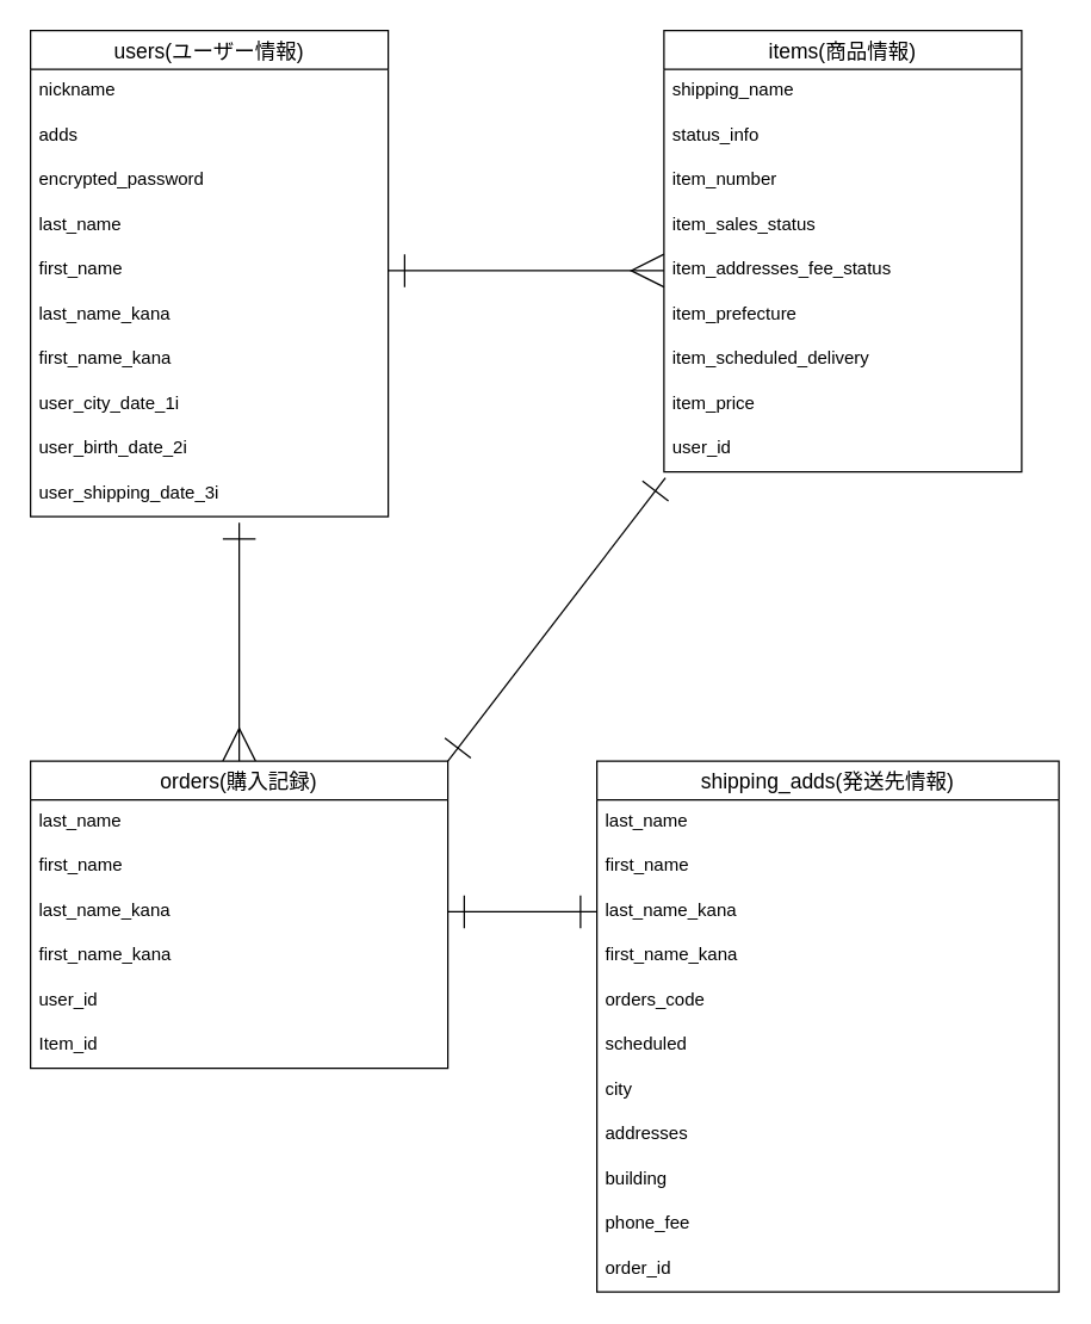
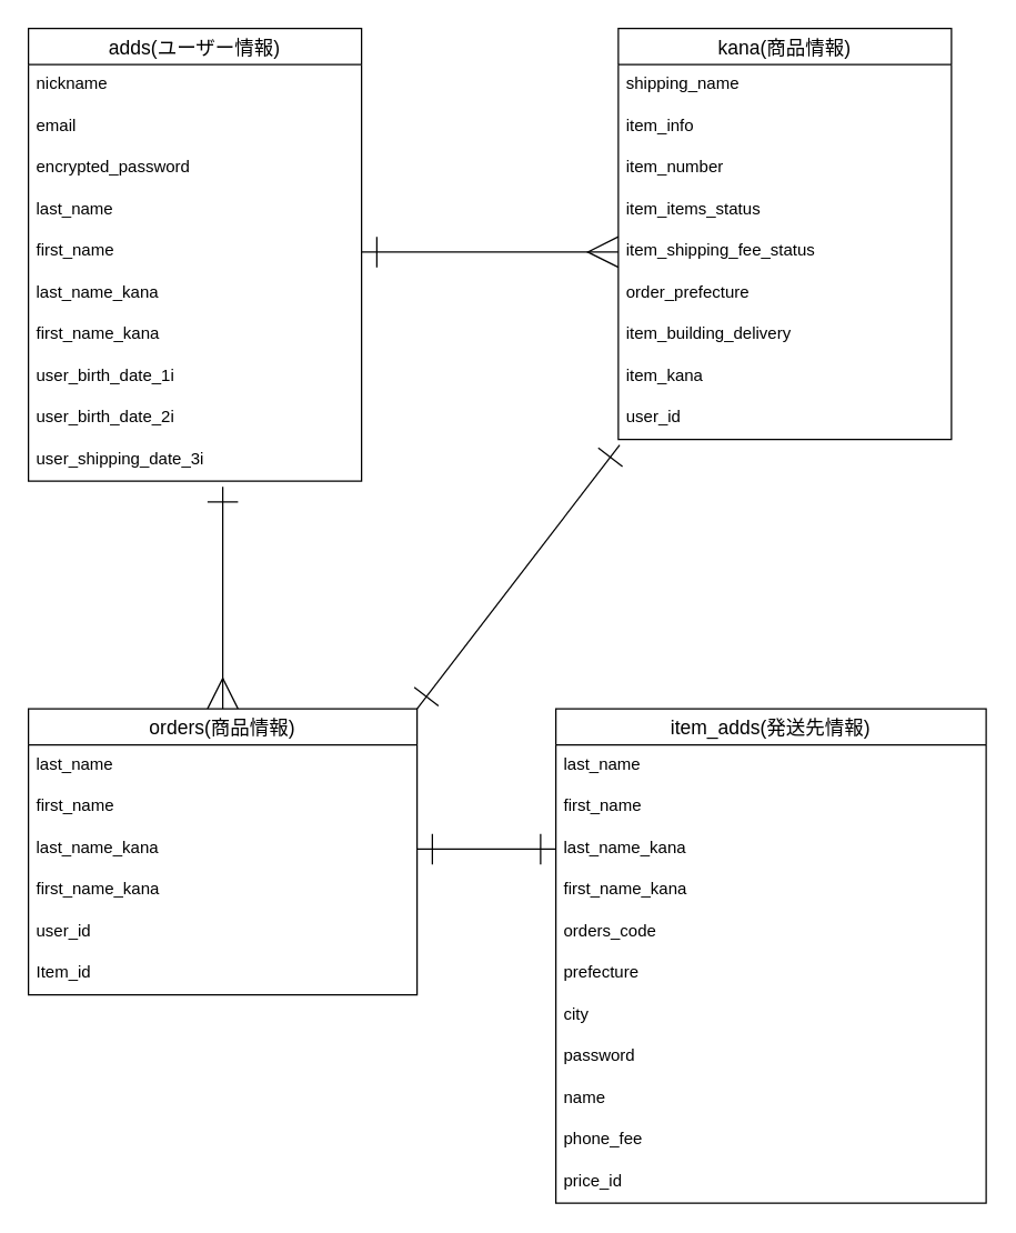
- <mxCell id="2" value="users(ユーザー情報)" style="swimlane;fontStyle=0;childLayout=stackLayout;horizontal=1;startSize=26;horizontalStack=0;resizeParent=1;resizeParentMax=0;resizeLast=0;collapsible=1;marginBottom=0;align=center;fontSize=14;" parent="1" vertex="1"><mxGeometry x="20" y="20" width="240" height="326" as="geometry" /></mxCell>
+ <mxCell id="2" value="adds(ユーザー情報)" style="swimlane;fontStyle=0;childLayout=stackLayout;horizontal=1;startSize=26;horizontalStack=0;resizeParent=1;resizeParentMax=0;resizeLast=0;collapsible=1;marginBottom=0;align=center;fontSize=14;" parent="1" vertex="1"><mxGeometry x="20" y="20" width="240" height="326" as="geometry" /></mxCell>
- <mxCell id="13" value="items(商品情報)" style="swimlane;fontStyle=0;childLayout=stackLayout;horizontal=1;startSize=26;horizontalStack=0;resizeParent=1;resizeParentMax=0;resizeLast=0;collapsible=1;marginBottom=0;align=center;fontSize=14;" parent="1" vertex="1"><mxGeometry x="445" y="20" width="240" height="296" as="geometry" /></mxCell>
+ <mxCell id="13" value="kana(商品情報)" style="swimlane;fontStyle=0;childLayout=stackLayout;horizontal=1;startSize=26;horizontalStack=0;resizeParent=1;resizeParentMax=0;resizeLast=0;collapsible=1;marginBottom=0;align=center;fontSize=14;" parent="1" vertex="1"><mxGeometry x="445" y="20" width="240" height="296" as="geometry" /></mxCell>
- <mxCell id="4" value="adds" style="text;strokeColor=none;fillColor=none;spacingLeft=4;spacingRight=4;overflow=hidden;rotatable=0;points=[[0,0.5],[1,0.5]];portConstraint=eastwest;fontSize=12;" parent="2" vertex="1"><mxGeometry y="56" width="240" height="30" as="geometry" /></mxCell>
+ <mxCell id="4" value="email" style="text;strokeColor=none;fillColor=none;spacingLeft=4;spacingRight=4;overflow=hidden;rotatable=0;points=[[0,0.5],[1,0.5]];portConstraint=eastwest;fontSize=12;" parent="2" vertex="1"><mxGeometry y="56" width="240" height="30" as="geometry" /></mxCell>
- <mxCell id="15" value="status_info" style="text;strokeColor=none;fillColor=none;spacingLeft=4;spacingRight=4;overflow=hidden;rotatable=0;points=[[0,0.5],[1,0.5]];portConstraint=eastwest;fontSize=12;" parent="13" vertex="1"><mxGeometry y="56" width="240" height="30" as="geometry" /></mxCell>
+ <mxCell id="15" value="item_info" style="text;strokeColor=none;fillColor=none;spacingLeft=4;spacingRight=4;overflow=hidden;rotatable=0;points=[[0,0.5],[1,0.5]];portConstraint=eastwest;fontSize=12;" parent="13" vertex="1"><mxGeometry y="56" width="240" height="30" as="geometry" /></mxCell>
- <mxCell id="17" value="item_sales_status" style="text;strokeColor=none;fillColor=none;spacingLeft=4;spacingRight=4;overflow=hidden;rotatable=0;points=[[0,0.5],[1,0.5]];portConstraint=eastwest;fontSize=12;" parent="13" vertex="1"><mxGeometry y="116" width="240" height="30" as="geometry" /></mxCell>
+ <mxCell id="17" value="item_items_status" style="text;strokeColor=none;fillColor=none;spacingLeft=4;spacingRight=4;overflow=hidden;rotatable=0;points=[[0,0.5],[1,0.5]];portConstraint=eastwest;fontSize=12;" parent="13" vertex="1"><mxGeometry y="116" width="240" height="30" as="geometry" /></mxCell>
- <mxCell id="18" value="item_addresses_fee_status" style="text;strokeColor=none;fillColor=none;spacingLeft=4;spacingRight=4;overflow=hidden;rotatable=0;points=[[0,0.5],[1,0.5]];portConstraint=eastwest;fontSize=12;" parent="13" vertex="1"><mxGeometry y="146" width="240" height="30" as="geometry" /></mxCell>
+ <mxCell id="18" value="item_shipping_fee_status" style="text;strokeColor=none;fillColor=none;spacingLeft=4;spacingRight=4;overflow=hidden;rotatable=0;points=[[0,0.5],[1,0.5]];portConstraint=eastwest;fontSize=12;" parent="13" vertex="1"><mxGeometry y="146" width="240" height="30" as="geometry" /></mxCell>
- <mxCell id="19" value="item_prefecture" style="text;strokeColor=none;fillColor=none;spacingLeft=4;spacingRight=4;overflow=hidden;rotatable=0;points=[[0,0.5],[1,0.5]];portConstraint=eastwest;fontSize=12;" parent="13" vertex="1"><mxGeometry y="176" width="240" height="30" as="geometry" /></mxCell>
+ <mxCell id="19" value="order_prefecture" style="text;strokeColor=none;fillColor=none;spacingLeft=4;spacingRight=4;overflow=hidden;rotatable=0;points=[[0,0.5],[1,0.5]];portConstraint=eastwest;fontSize=12;" parent="13" vertex="1"><mxGeometry y="176" width="240" height="30" as="geometry" /></mxCell>
- <mxCell id="20" value="item_scheduled_delivery" style="text;strokeColor=none;fillColor=none;spacingLeft=4;spacingRight=4;overflow=hidden;rotatable=0;points=[[0,0.5],[1,0.5]];portConstraint=eastwest;fontSize=12;" parent="13" vertex="1"><mxGeometry y="206" width="240" height="30" as="geometry" /></mxCell>
+ <mxCell id="20" value="item_building_delivery" style="text;strokeColor=none;fillColor=none;spacingLeft=4;spacingRight=4;overflow=hidden;rotatable=0;points=[[0,0.5],[1,0.5]];portConstraint=eastwest;fontSize=12;" parent="13" vertex="1"><mxGeometry y="206" width="240" height="30" as="geometry" /></mxCell>
- <mxCell id="10" value="user_city_date_1i" style="text;strokeColor=none;fillColor=none;spacingLeft=4;spacingRight=4;overflow=hidden;rotatable=0;points=[[0,0.5],[1,0.5]];portConstraint=eastwest;fontSize=12;" parent="2" vertex="1"><mxGeometry y="236" width="240" height="30" as="geometry" /></mxCell>
+ <mxCell id="10" value="user_birth_date_1i" style="text;strokeColor=none;fillColor=none;spacingLeft=4;spacingRight=4;overflow=hidden;rotatable=0;points=[[0,0.5],[1,0.5]];portConstraint=eastwest;fontSize=12;" parent="2" vertex="1"><mxGeometry y="236" width="240" height="30" as="geometry" /></mxCell>
- <mxCell id="21" value="item_price" style="text;strokeColor=none;fillColor=none;spacingLeft=4;spacingRight=4;overflow=hidden;rotatable=0;points=[[0,0.5],[1,0.5]];portConstraint=eastwest;fontSize=12;" parent="13" vertex="1"><mxGeometry y="236" width="240" height="30" as="geometry" /></mxCell>
+ <mxCell id="21" value="item_kana" style="text;strokeColor=none;fillColor=none;spacingLeft=4;spacingRight=4;overflow=hidden;rotatable=0;points=[[0,0.5],[1,0.5]];portConstraint=eastwest;fontSize=12;" parent="13" vertex="1"><mxGeometry y="236" width="240" height="30" as="geometry" /></mxCell>
- <mxCell id="25" value="orders(購入記録)" style="swimlane;fontStyle=0;childLayout=stackLayout;horizontal=1;startSize=26;horizontalStack=0;resizeParent=1;resizeParentMax=0;resizeLast=0;collapsible=1;marginBottom=0;align=center;fontSize=14;" parent="1" vertex="1"><mxGeometry x="20" y="510" width="280" height="206" as="geometry" /></mxCell>
+ <mxCell id="25" value="orders(商品情報)" style="swimlane;fontStyle=0;childLayout=stackLayout;horizontal=1;startSize=26;horizontalStack=0;resizeParent=1;resizeParentMax=0;resizeLast=0;collapsible=1;marginBottom=0;align=center;fontSize=14;" parent="1" vertex="1"><mxGeometry x="20" y="510" width="280" height="206" as="geometry" /></mxCell>
- <mxCell id="32" value="shipping_adds(発送先情報)" style="swimlane;fontStyle=0;childLayout=stackLayout;horizontal=1;startSize=26;horizontalStack=0;resizeParent=1;resizeParentMax=0;resizeLast=0;collapsible=1;marginBottom=0;align=center;fontSize=14;" parent="1" vertex="1"><mxGeometry x="400" y="510" width="310" height="356" as="geometry" /></mxCell>
+ <mxCell id="32" value="item_adds(発送先情報)" style="swimlane;fontStyle=0;childLayout=stackLayout;horizontal=1;startSize=26;horizontalStack=0;resizeParent=1;resizeParentMax=0;resizeLast=0;collapsible=1;marginBottom=0;align=center;fontSize=14;" parent="1" vertex="1"><mxGeometry x="400" y="510" width="310" height="356" as="geometry" /></mxCell>
- <mxCell id="38" value="scheduled" style="text;strokeColor=none;fillColor=none;spacingLeft=4;spacingRight=4;overflow=hidden;rotatable=0;points=[[0,0.5],[1,0.5]];portConstraint=eastwest;fontSize=12;" parent="32" vertex="1"><mxGeometry y="176" width="310" height="30" as="geometry" /></mxCell>
+ <mxCell id="38" value="prefecture" style="text;strokeColor=none;fillColor=none;spacingLeft=4;spacingRight=4;overflow=hidden;rotatable=0;points=[[0,0.5],[1,0.5]];portConstraint=eastwest;fontSize=12;" parent="32" vertex="1"><mxGeometry y="176" width="310" height="30" as="geometry" /></mxCell>
- <mxCell id="40" value="addresses" style="text;strokeColor=none;fillColor=none;spacingLeft=4;spacingRight=4;overflow=hidden;rotatable=0;points=[[0,0.5],[1,0.5]];portConstraint=eastwest;fontSize=12;" parent="32" vertex="1"><mxGeometry y="236" width="310" height="30" as="geometry" /></mxCell>
+ <mxCell id="40" value="password" style="text;strokeColor=none;fillColor=none;spacingLeft=4;spacingRight=4;overflow=hidden;rotatable=0;points=[[0,0.5],[1,0.5]];portConstraint=eastwest;fontSize=12;" parent="32" vertex="1"><mxGeometry y="236" width="310" height="30" as="geometry" /></mxCell>
- <mxCell id="41" value="building" style="text;strokeColor=none;fillColor=none;spacingLeft=4;spacingRight=4;overflow=hidden;rotatable=0;points=[[0,0.5],[1,0.5]];portConstraint=eastwest;fontSize=12;" parent="32" vertex="1"><mxGeometry y="266" width="310" height="30" as="geometry" /></mxCell>
+ <mxCell id="41" value="name" style="text;strokeColor=none;fillColor=none;spacingLeft=4;spacingRight=4;overflow=hidden;rotatable=0;points=[[0,0.5],[1,0.5]];portConstraint=eastwest;fontSize=12;" parent="32" vertex="1"><mxGeometry y="266" width="310" height="30" as="geometry" /></mxCell>
- <mxCell id="43" value="order_id" style="text;strokeColor=none;fillColor=none;spacingLeft=4;spacingRight=4;overflow=hidden;rotatable=0;points=[[0,0.5],[1,0.5]];portConstraint=eastwest;fontSize=12;" parent="32" vertex="1"><mxGeometry y="326" width="310" height="30" as="geometry" /></mxCell>
+ <mxCell id="43" value="price_id" style="text;strokeColor=none;fillColor=none;spacingLeft=4;spacingRight=4;overflow=hidden;rotatable=0;points=[[0,0.5],[1,0.5]];portConstraint=eastwest;fontSize=12;" parent="32" vertex="1"><mxGeometry y="326" width="310" height="30" as="geometry" /></mxCell>
